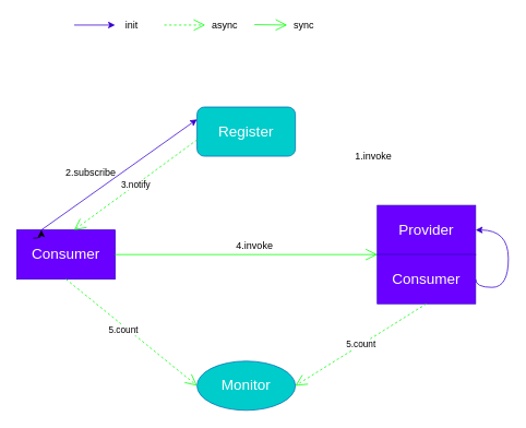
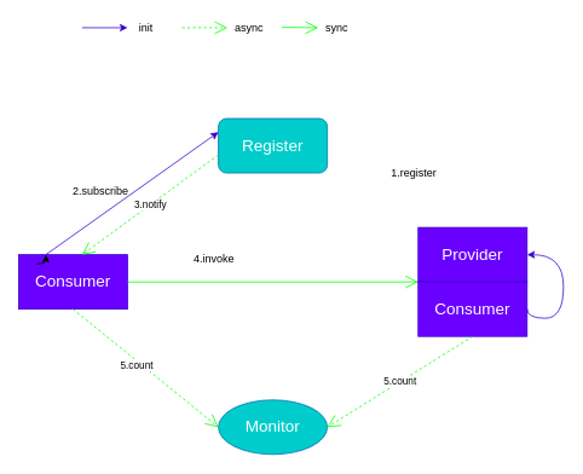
- <mxCell id="8" value="1.invoke" style="text;html=1;align=center;verticalAlign=middle;resizable=0;points=[];autosize=1;strokeColor=none;fillColor=none;" vertex="1" parent="1"><mxGeometry x="420" y="180" width="70" height="20" as="geometry" /></mxCell>
+ <mxCell id="8" value="1.register" style="text;html=1;align=center;verticalAlign=middle;resizable=0;points=[];autosize=1;strokeColor=none;fillColor=none;" vertex="1" parent="1"><mxGeometry x="420" y="180" width="70" height="20" as="geometry" /></mxCell>
- <mxCell id="14" value="4.invoke" style="text;html=1;align=center;verticalAlign=middle;resizable=0;points=[];autosize=1;strokeColor=none;fillColor=none;" vertex="1" parent="1"><mxGeometry x="280" y="290" width="60" height="20" as="geometry" /></mxCell>
+ <mxCell id="14" value="4.invoke" style="text;html=1;align=center;verticalAlign=middle;resizable=0;points=[];autosize=1;strokeColor=none;fillColor=none;" vertex="1" parent="1"><mxGeometry x="205" y="275" width="60" height="20" as="geometry" /></mxCell>
